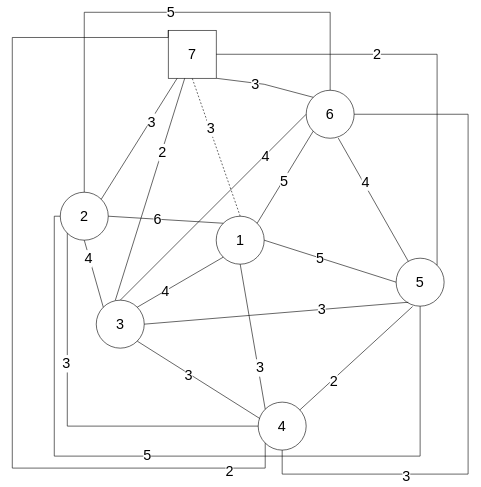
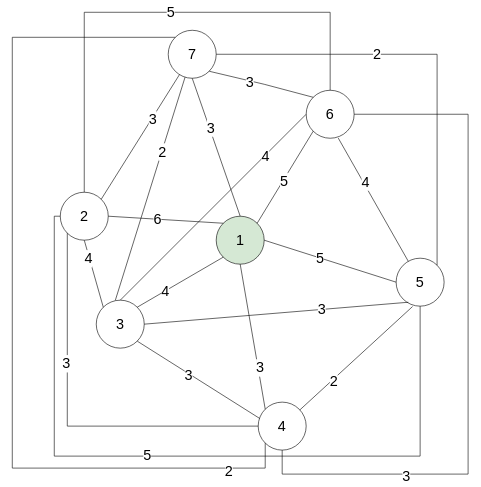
- <mxCell id="6" value="&lt;font style=&quot;font-size: 24px;&quot;&gt;7&lt;/font&gt;" style="whiteSpace=wrap;html=1;aspect=fixed;rounded=0;" parent="1" vertex="1"><mxGeometry x="280" y="50" width="80" height="80" as="geometry" /></mxCell>
+ <mxCell id="6" value="&lt;font style=&quot;font-size: 24px;&quot;&gt;7&lt;/font&gt;" style="ellipse;whiteSpace=wrap;html=1;aspect=fixed;" parent="1" vertex="1"><mxGeometry x="280" y="50" width="80" height="80" as="geometry" /></mxCell>
- <mxCell id="19" value="" style="endArrow=none;html=1;rounded=0;fontSize=24;exitX=0.5;exitY=0;exitDx=0;exitDy=0;entryX=0.5;entryY=1;entryDx=0;entryDy=0;dashed=1;" parent="1" source="2" target="6" edge="1"><mxGeometry width="50" height="50" relative="1" as="geometry"><mxPoint x="400" y="670" as="sourcePoint" /><mxPoint x="450" y="620" as="targetPoint" /></mxGeometry></mxCell>
+ <mxCell id="19" value="" style="endArrow=none;html=1;rounded=0;fontSize=24;exitX=0.5;exitY=0;exitDx=0;exitDy=0;entryX=0.5;entryY=1;entryDx=0;entryDy=0;" parent="1" source="2" target="6" edge="1"><mxGeometry width="50" height="50" relative="1" as="geometry"><mxPoint x="400" y="670" as="sourcePoint" /><mxPoint x="450" y="620" as="targetPoint" /></mxGeometry></mxCell>
- <mxCell id="2" value="&lt;font style=&quot;font-size: 24px;&quot;&gt;1&lt;/font&gt;" style="ellipse;whiteSpace=wrap;html=1;aspect=fixed;" parent="1" vertex="1"><mxGeometry x="360" y="360" width="80" height="80" as="geometry" /></mxCell>
+ <mxCell id="2" value="&lt;font style=&quot;font-size: 24px;&quot;&gt;1&lt;/font&gt;" style="ellipse;whiteSpace=wrap;html=1;aspect=fixed;fillColor=#d5e8d4;" parent="1" vertex="1"><mxGeometry x="360" y="360" width="80" height="80" as="geometry" /></mxCell>
